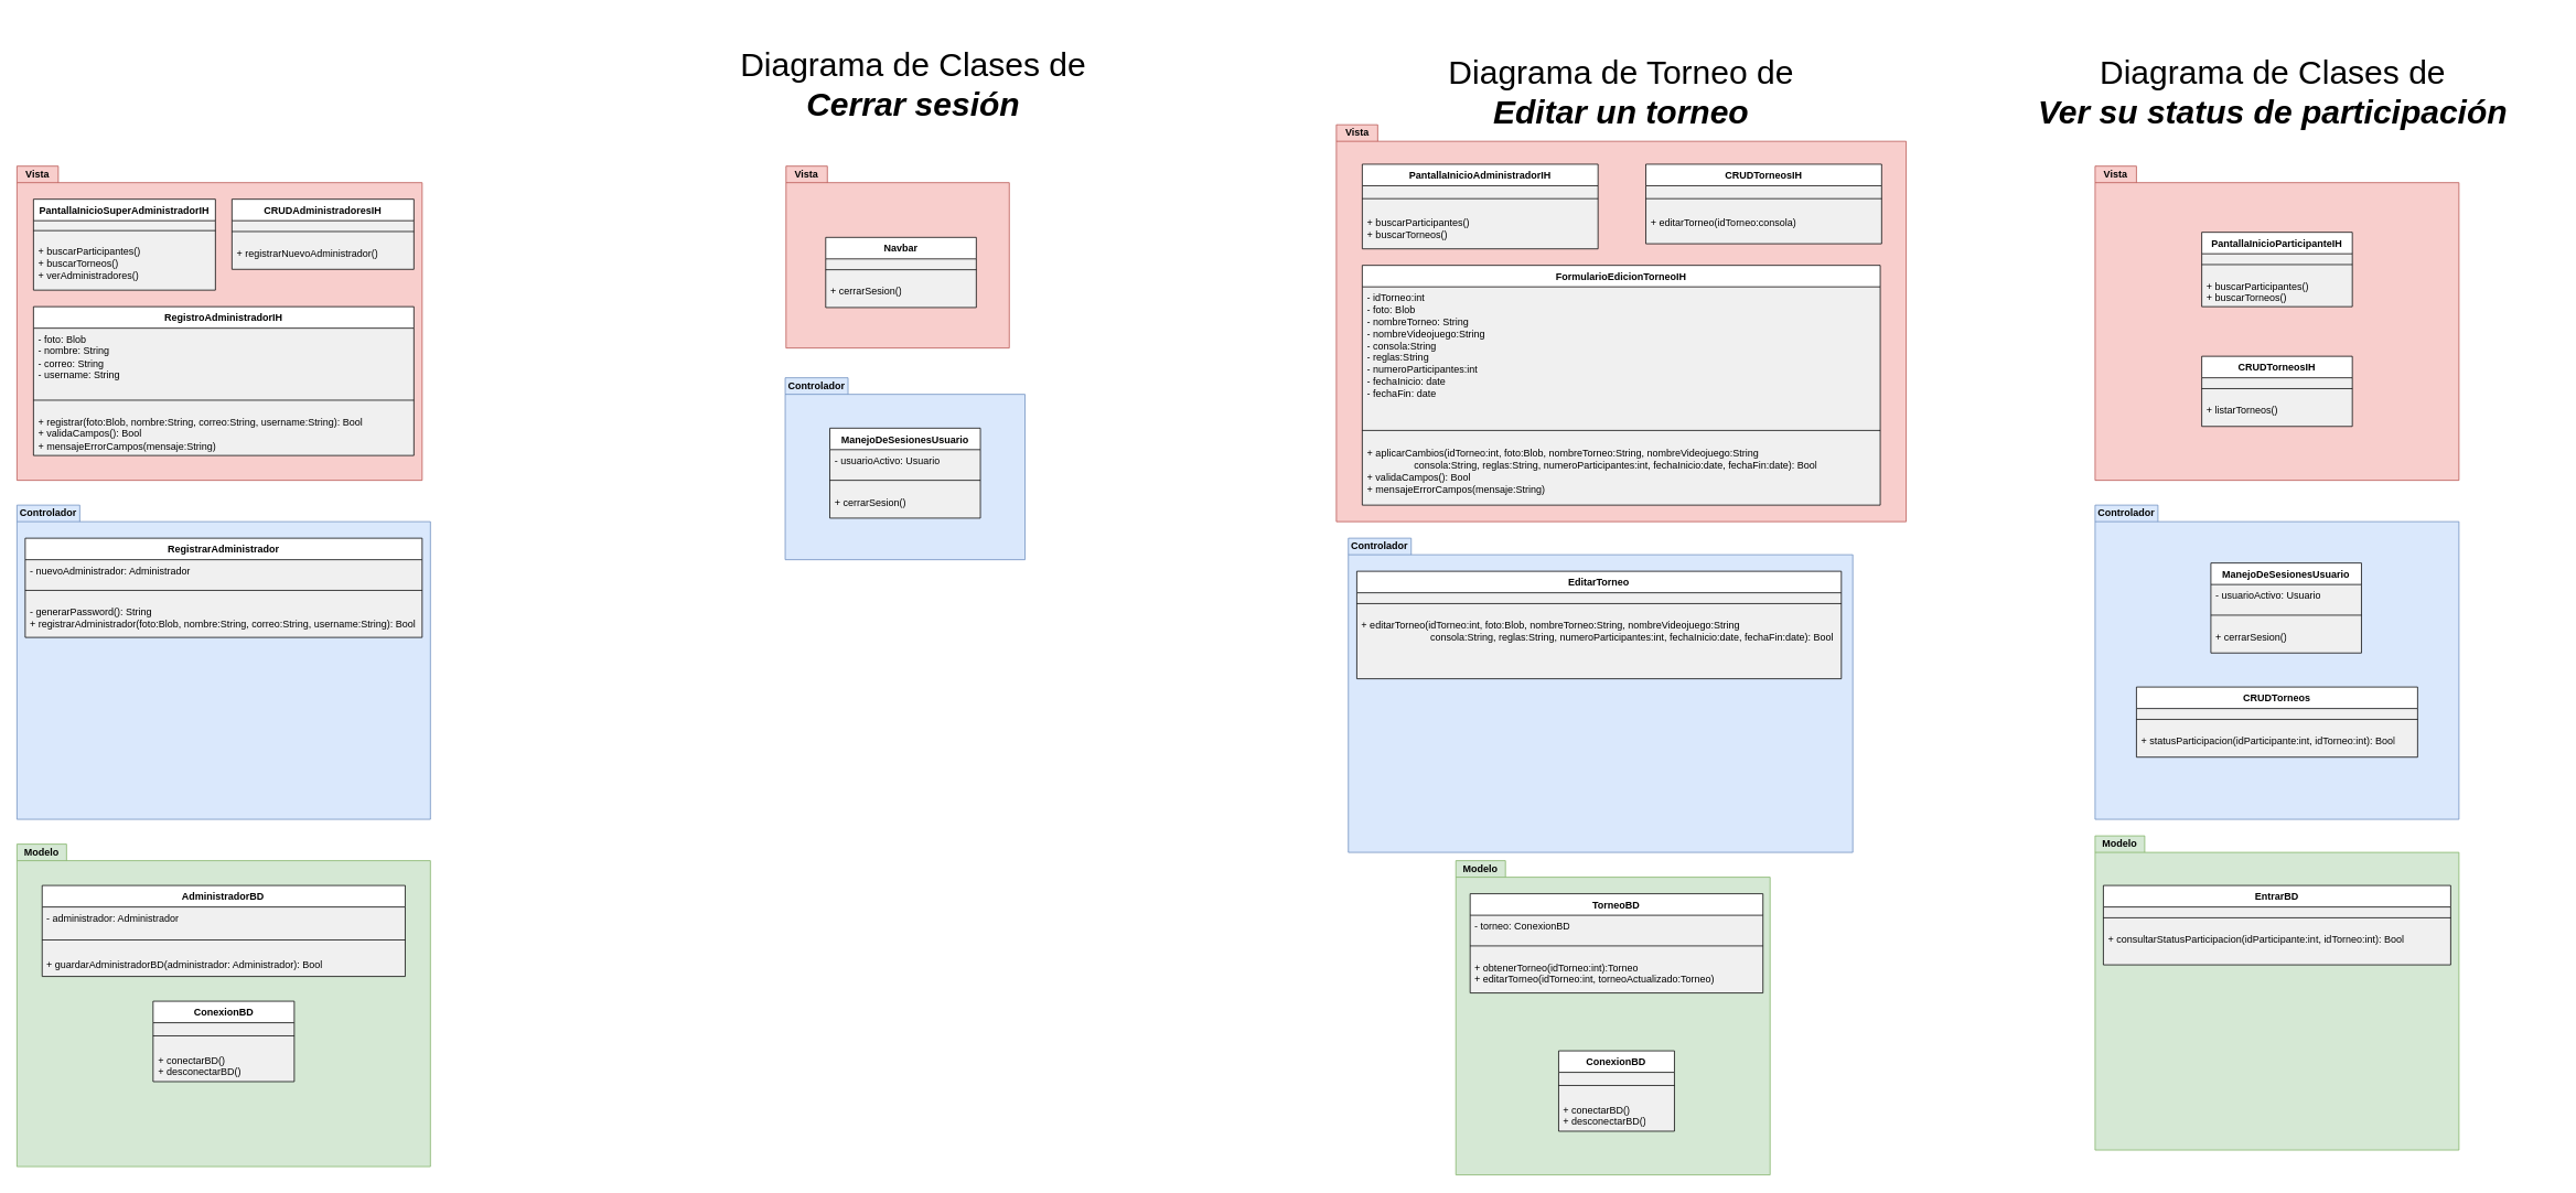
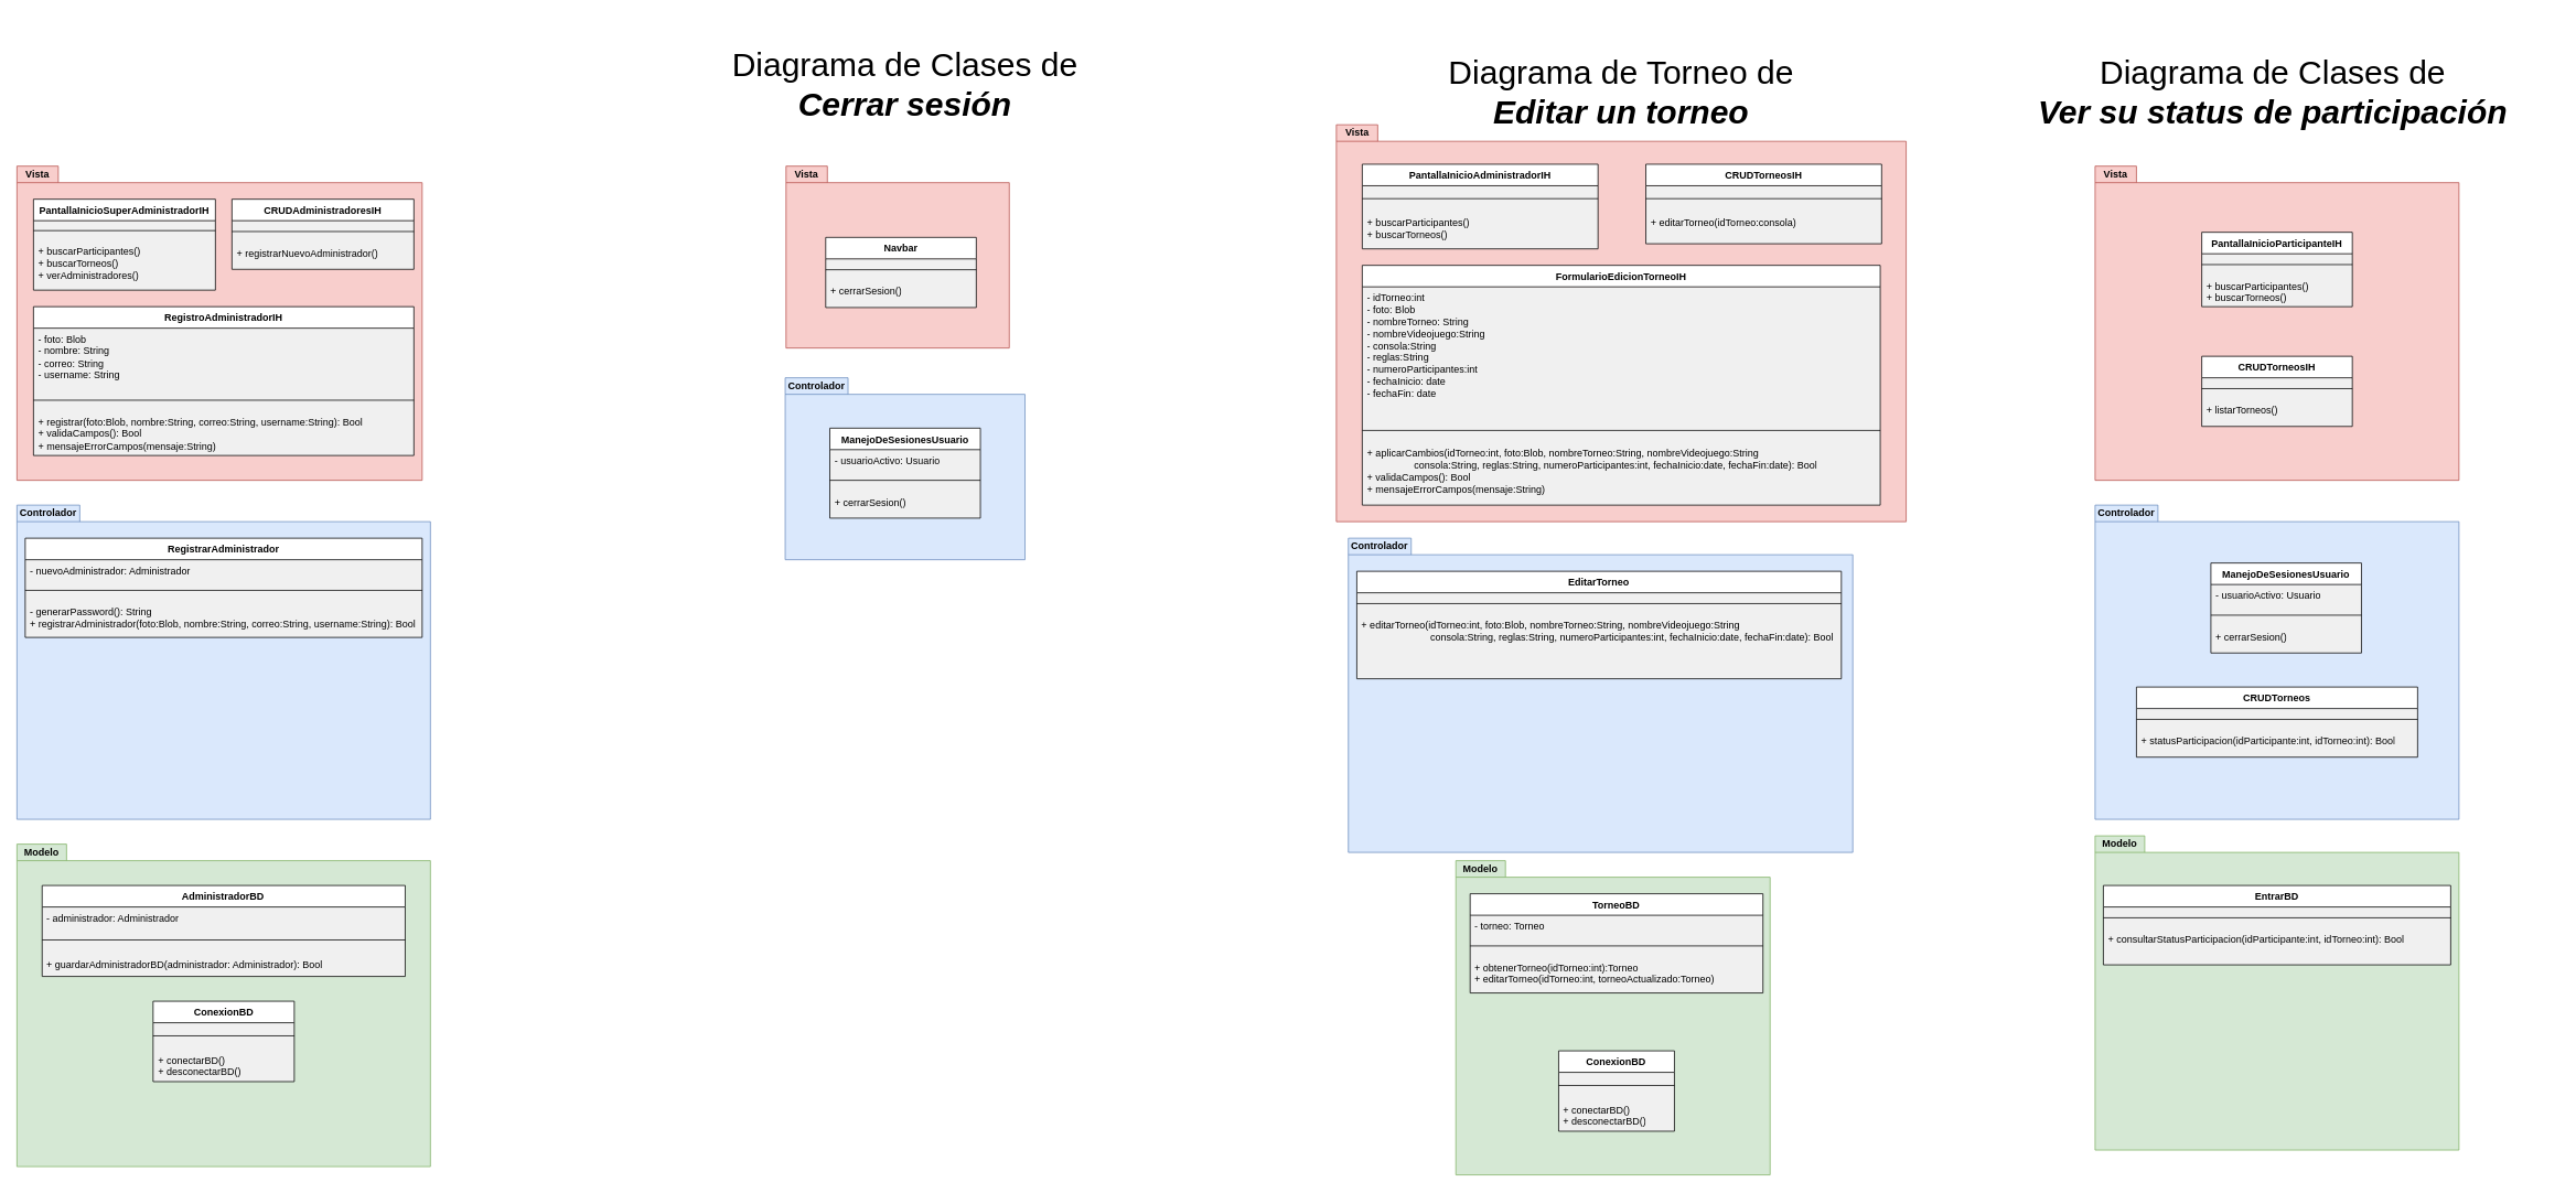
- <mxCell id="84" value="&lt;font style=&quot;font-size: 40px;&quot;&gt;Diagrama de Clases de&lt;b&gt;&lt;br&gt;&lt;i&gt;Cerrar sesión&lt;/i&gt;&lt;/b&gt;&lt;/font&gt;" style="text;html=1;strokeColor=none;fillColor=none;align=center;verticalAlign=middle;whiteSpace=wrap;rounded=0;" vertex="1" parent="1"><mxGeometry x="854" y="20" width="500" height="160" as="geometry" /></mxCell>
+ <mxCell id="84" value="&lt;font style=&quot;font-size: 40px;&quot;&gt;Diagrama de Clases de&lt;b&gt;&lt;br&gt;&lt;i&gt;Cerrar sesión&lt;/i&gt;&lt;/b&gt;&lt;/font&gt;" style="text;html=1;strokeColor=none;fillColor=none;align=center;verticalAlign=middle;whiteSpace=wrap;rounded=0;" vertex="1" parent="1"><mxGeometry x="844" y="20" width="500" height="160" as="geometry" /></mxCell>
- <mxCell id="50" value="- torneo: ConexionBD" style="text;strokeColor=none;fillColor=none;align=left;verticalAlign=top;spacingLeft=4;spacingRight=4;overflow=hidden;rotatable=0;points=[[0,0.5],[1,0.5]];portConstraint=eastwest;whiteSpace=wrap;html=1;" vertex="1" parent="49"><mxGeometry y="26" width="354.09" height="24" as="geometry" /></mxCell>
+ <mxCell id="50" value="- torneo: Torneo" style="text;strokeColor=none;fillColor=none;align=left;verticalAlign=top;spacingLeft=4;spacingRight=4;overflow=hidden;rotatable=0;points=[[0,0.5],[1,0.5]];portConstraint=eastwest;whiteSpace=wrap;html=1;" vertex="1" parent="49"><mxGeometry y="26" width="354.09" height="24" as="geometry" /></mxCell>
